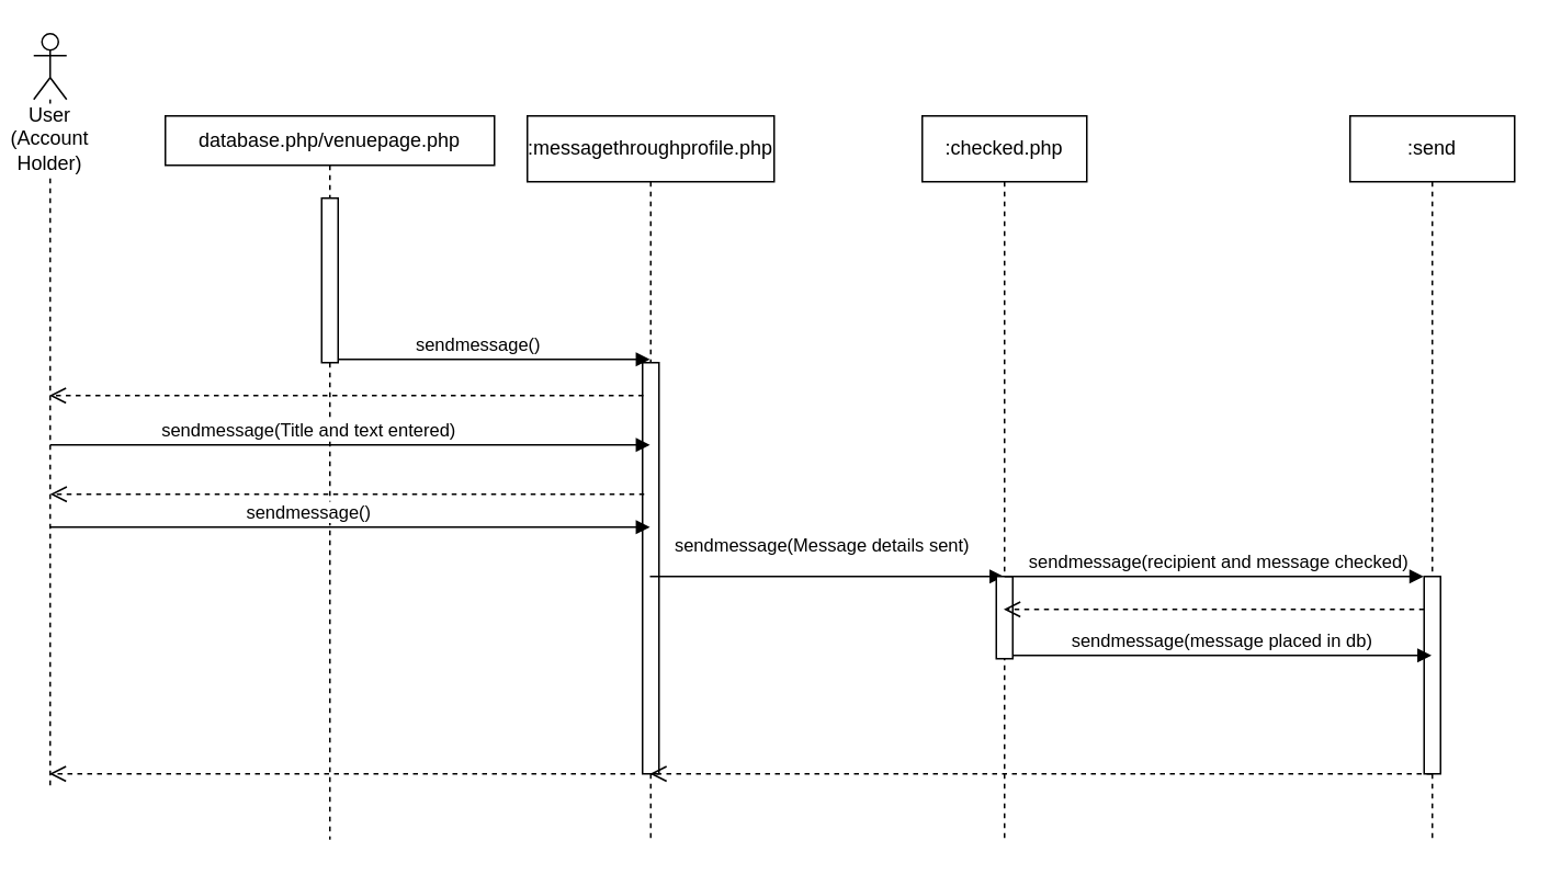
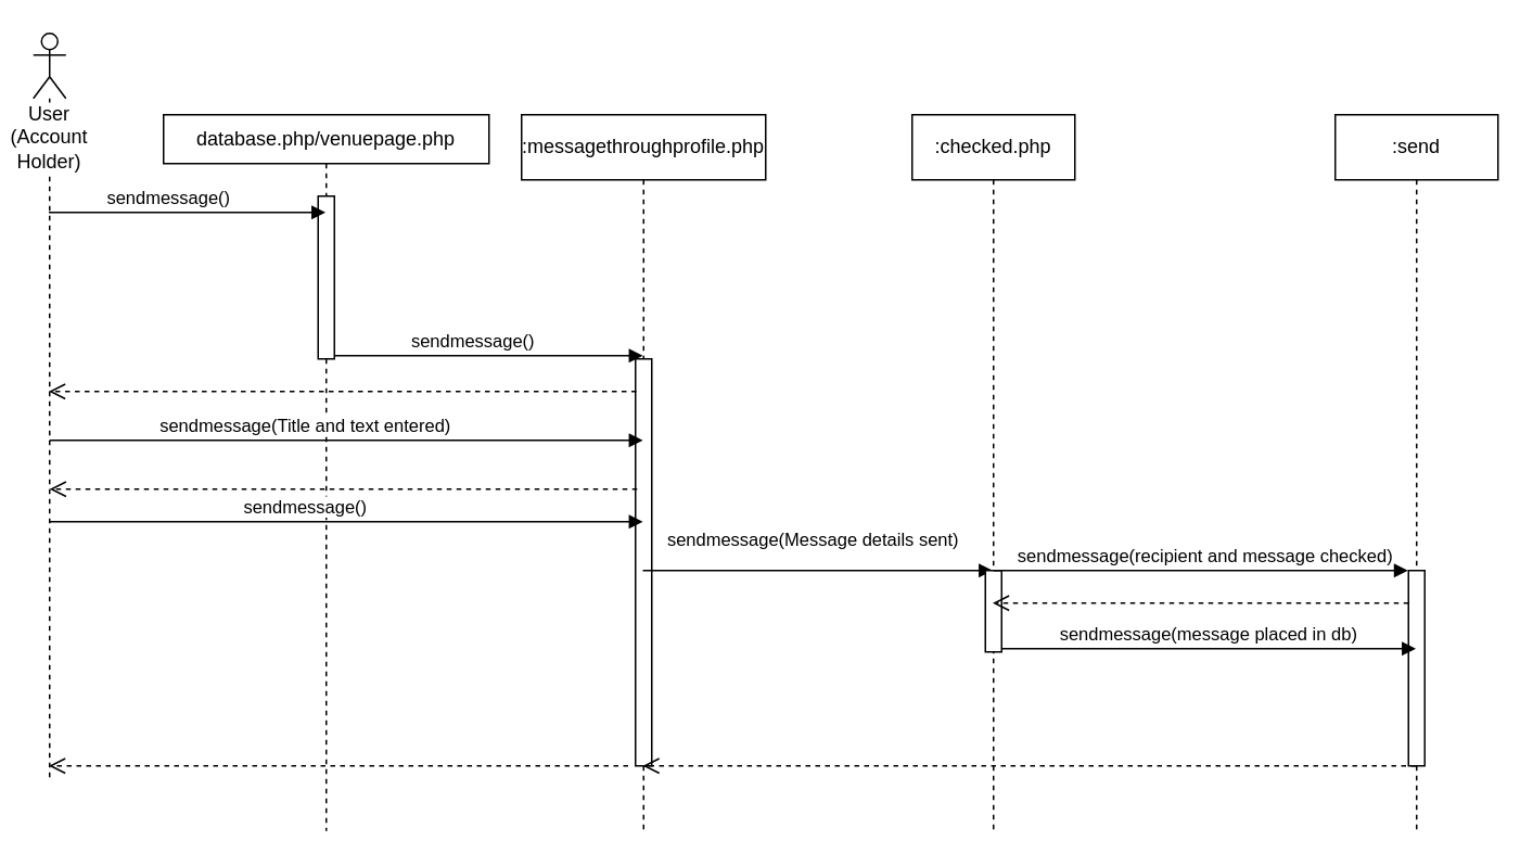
+ <mxCell id="11" value="sendmessage()" style="html=1;verticalAlign=bottom;endArrow=block;" parent="1" target="7" edge="1" source="10"><mxGeometry x="-0.14" width="80" relative="1" as="geometry"><mxPoint x="50" y="120" as="sourcePoint" /><mxPoint x="140" y="120" as="targetPoint" /><mxPoint as="offset" /><Array as="points"><mxPoint x="40" y="130" /><mxPoint x="90" y="130" /><mxPoint x="160" y="130" /></Array></mxGeometry></mxCell>
